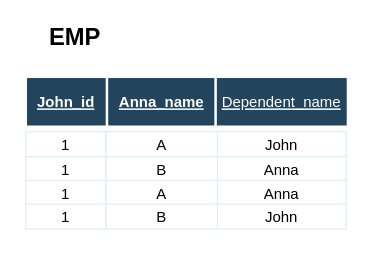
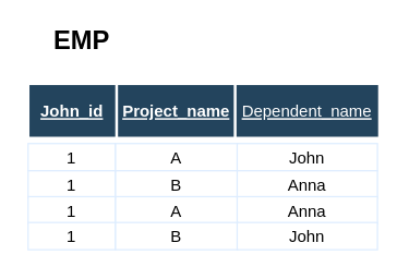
- <mxCell id="5" value="Anna_name" style="fillColor=#23445D;strokeColor=#FFFFFF;strokeWidth=2;fontColor=#FFFFFF;fontStyle=5" parent="1" vertex="1"><mxGeometry x="84" y="61" width="90" height="40" as="geometry" /></mxCell>
+ <mxCell id="5" value="Project_name" style="fillColor=#23445D;strokeColor=#FFFFFF;strokeWidth=2;fontColor=#FFFFFF;fontStyle=5" parent="1" vertex="1"><mxGeometry x="84" y="61" width="90" height="40" as="geometry" /></mxCell>
